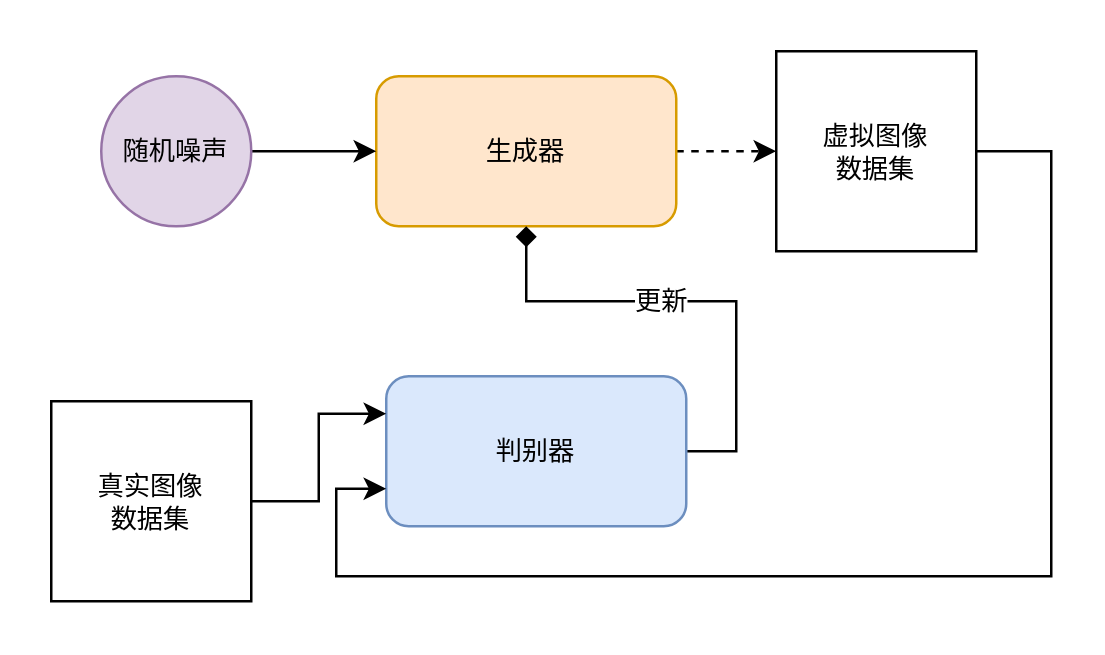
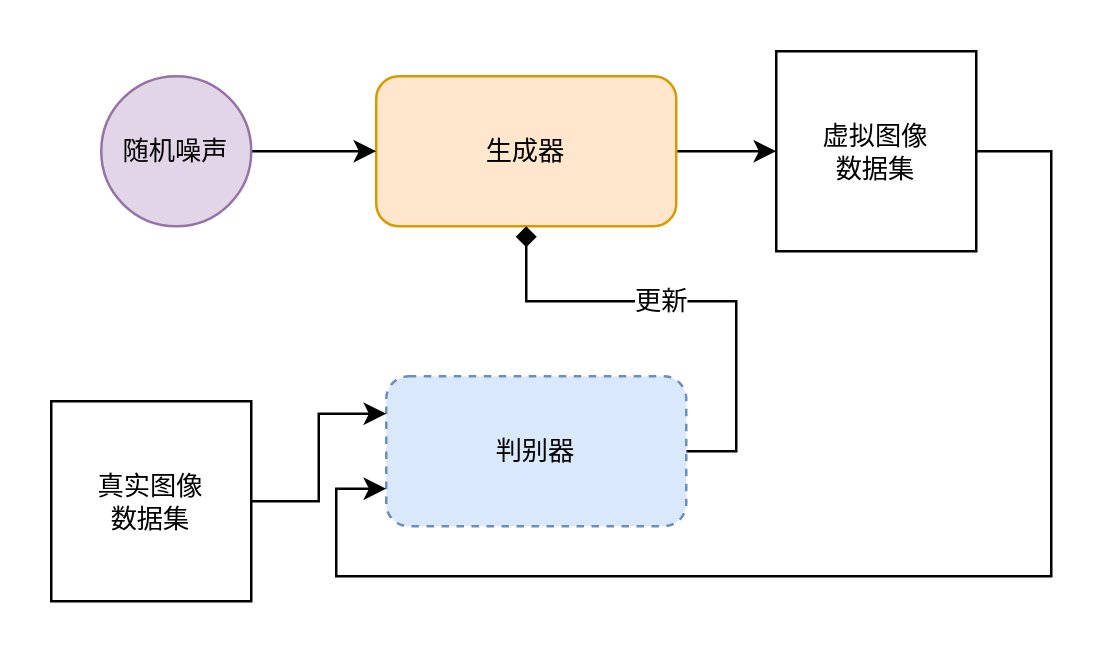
- <mxCell id="2" value="" style="edgeStyle=orthogonalEdgeStyle;rounded=0;orthogonalLoop=1;jettySize=auto;html=1;fontSize=10.5;dashed=1;" edge="1" parent="1" source="3" target="12"><mxGeometry relative="1" as="geometry" /></mxCell>
+ <mxCell id="2" value="" style="edgeStyle=orthogonalEdgeStyle;rounded=0;orthogonalLoop=1;jettySize=auto;html=1;fontSize=10.5;" edge="1" parent="1" source="3" target="12"><mxGeometry relative="1" as="geometry" /></mxCell>
- <mxCell id="6" value="判别器" style="rounded=1;whiteSpace=wrap;html=1;fillColor=#dae8fc;strokeColor=#6c8ebf;fontSize=10.5;" vertex="1" parent="1"><mxGeometry x="154" y="150" width="120" height="60" as="geometry" /></mxCell>
+ <mxCell id="6" value="判别器" style="rounded=1;whiteSpace=wrap;html=1;fillColor=#dae8fc;strokeColor=#6c8ebf;fontSize=10.5;dashed=1;" vertex="1" parent="1"><mxGeometry x="154" y="150" width="120" height="60" as="geometry" /></mxCell>
